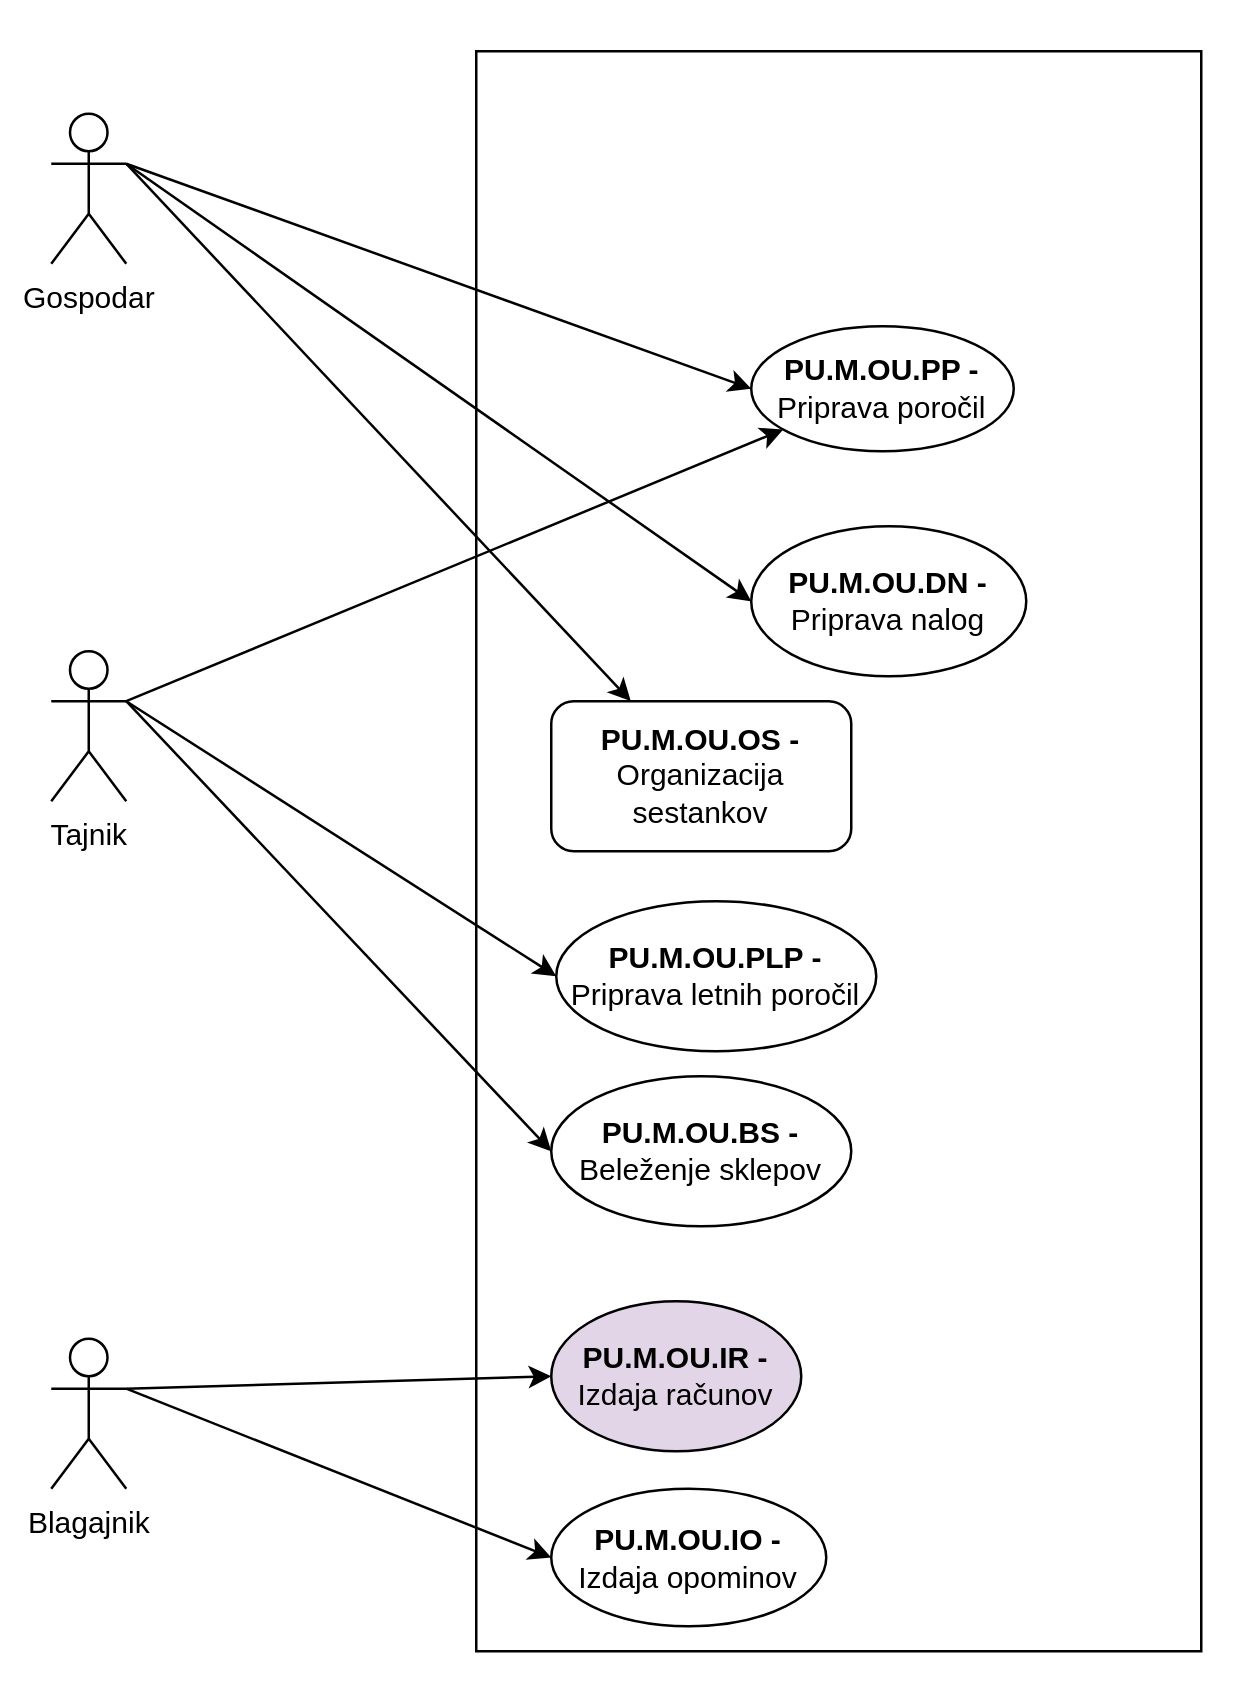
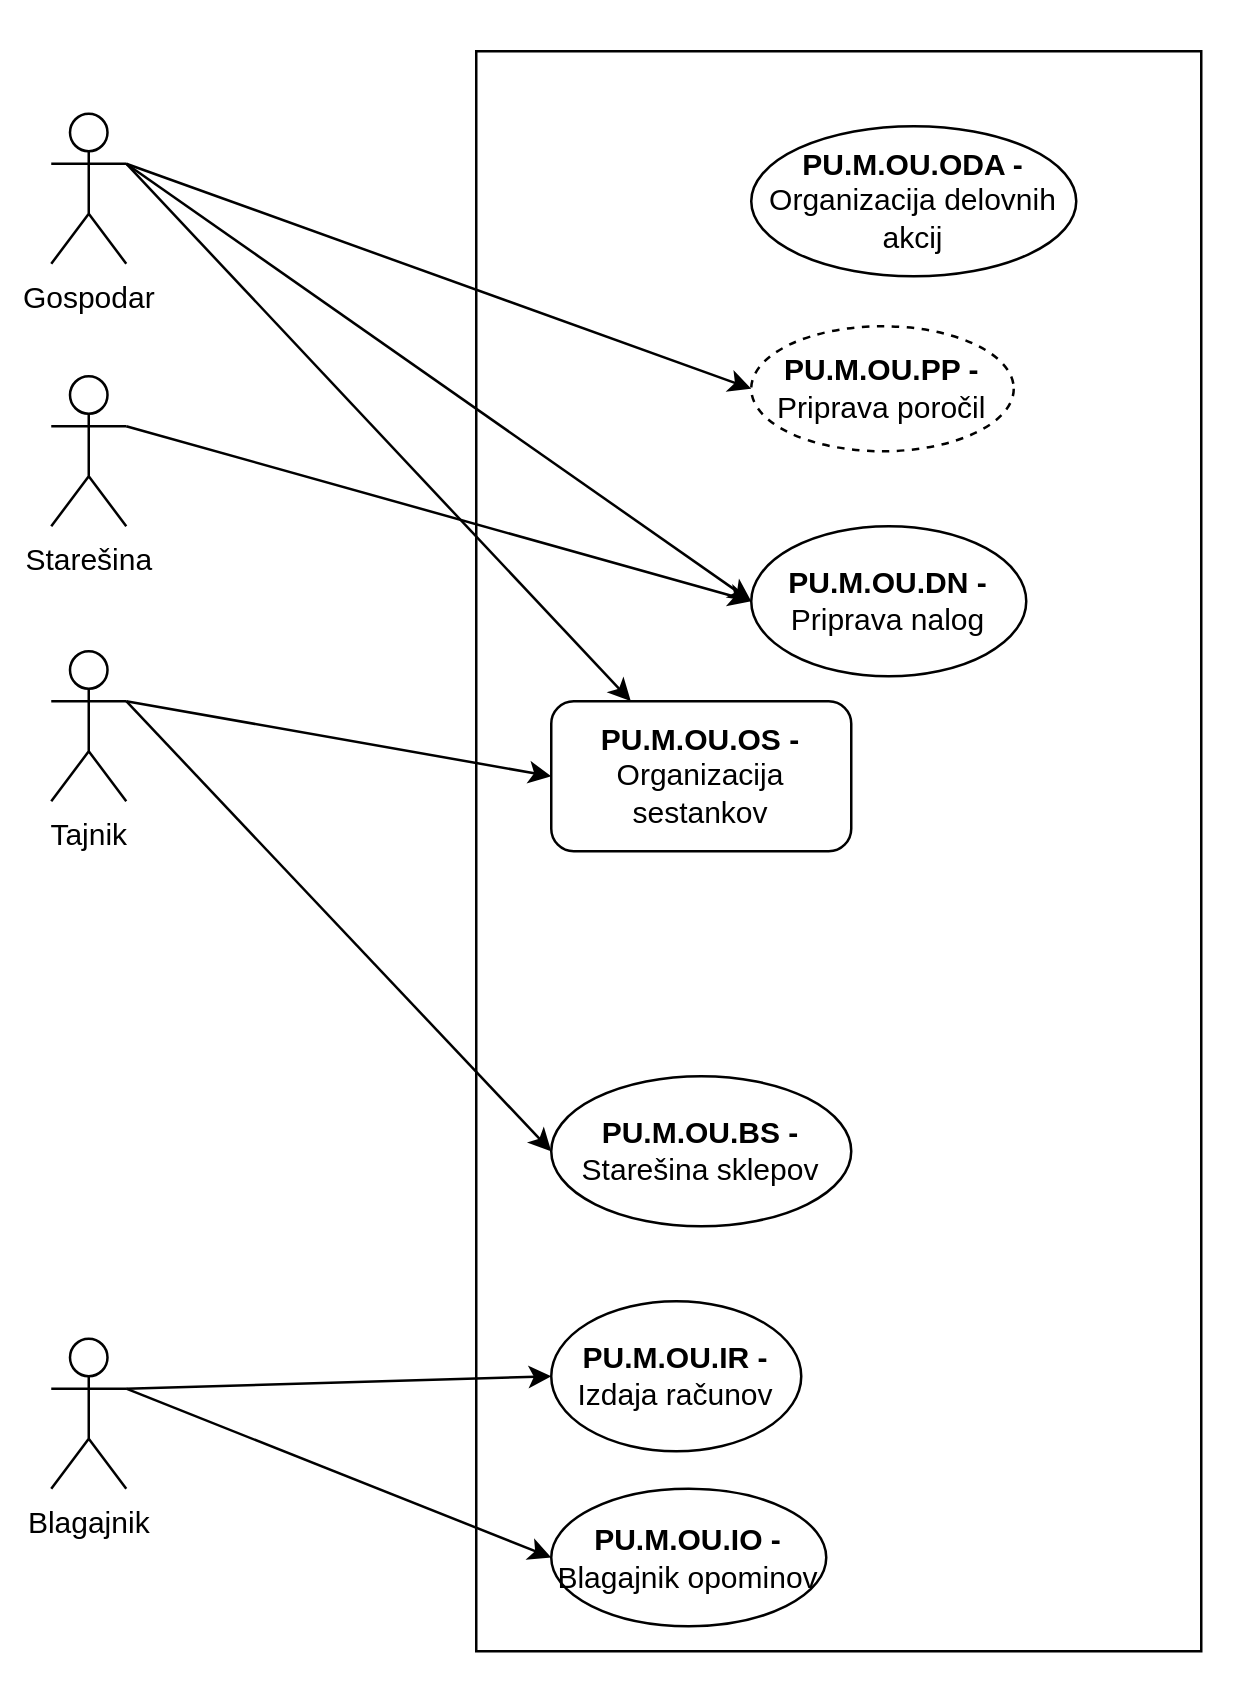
+ <mxCell id="7" value="&lt;b&gt;PU.M.OU.ODA -&lt;/b&gt; Organizacija delovnih akcij" style="ellipse;whiteSpace=wrap;html=1;" parent="1" vertex="1"><mxGeometry x="300" y="50" width="130" height="60" as="geometry" /></mxCell>
- <mxCell id="8" value="&lt;b&gt;PU.M.OU.PP -&lt;/b&gt; Priprava poročil" style="ellipse;whiteSpace=wrap;html=1;" parent="1" vertex="1"><mxGeometry x="300" y="130" width="105" height="50" as="geometry" /></mxCell>
+ <mxCell id="8" value="&lt;b&gt;PU.M.OU.PP -&lt;/b&gt; Priprava poročil" style="ellipse;whiteSpace=wrap;html=1;dashed=1;" parent="1" vertex="1"><mxGeometry x="300" y="130" width="105" height="50" as="geometry" /></mxCell>
+ <mxCell id="3" value="Starešina" style="shape=umlActor;verticalLabelPosition=bottom;verticalAlign=top;html=1;outlineConnect=0;" parent="1" vertex="1"><mxGeometry x="20" y="150" width="30" height="60" as="geometry" /></mxCell>
+ <mxCell id="18" value="" style="endArrow=classic;html=1;rounded=0;exitX=1;exitY=0.333;exitDx=0;exitDy=0;exitPerimeter=0;entryX=0;entryY=0.5;entryDx=0;entryDy=0;" parent="1" source="3" target="12" edge="1"><mxGeometry width="50" height="50" relative="1" as="geometry"><mxPoint x="310" y="390" as="sourcePoint" /><mxPoint x="360" y="340" as="targetPoint" /></mxGeometry></mxCell>
- <mxCell id="19" value="" style="endArrow=classic;html=1;rounded=0;exitX=1;exitY=0.333;exitDx=0;exitDy=0;exitPerimeter=0;" parent="1" source="5" target="8" edge="1"><mxGeometry width="50" height="50" relative="1" as="geometry"><mxPoint x="320" y="400" as="sourcePoint" /><mxPoint x="370" y="350" as="targetPoint" /></mxGeometry></mxCell>
+ <mxCell id="19" value="" style="endArrow=classic;html=1;rounded=0;exitX=1;exitY=0.333;exitDx=0;exitDy=0;exitPerimeter=0;entryX=0;entryY=0.5;entryDx=0;entryDy=0;" parent="1" source="5" target="6" edge="1"><mxGeometry width="50" height="50" relative="1" as="geometry"><mxPoint x="320" y="400" as="sourcePoint" /><mxPoint x="370" y="350" as="targetPoint" /></mxGeometry></mxCell>
- <mxCell id="20" value="" style="endArrow=classic;html=1;rounded=0;exitX=1;exitY=0.333;exitDx=0;exitDy=0;exitPerimeter=0;entryX=0;entryY=0.5;entryDx=0;entryDy=0;" parent="1" source="5" target="13" edge="1"><mxGeometry width="50" height="50" relative="1" as="geometry"><mxPoint x="330" y="410" as="sourcePoint" /><mxPoint x="380" y="360" as="targetPoint" /></mxGeometry></mxCell>
- <mxCell id="13" value="&lt;b&gt;PU.M.OU.PLP -&lt;/b&gt; Priprava letnih poročil" style="ellipse;whiteSpace=wrap;html=1;" parent="1" vertex="1"><mxGeometry x="222" y="360" width="128" height="60" as="geometry" /></mxCell>
- <mxCell id="14" value="&lt;b&gt;PU.M.OU.BS -&lt;/b&gt; Beleženje sklepov" style="ellipse;whiteSpace=wrap;html=1;" parent="1" vertex="1"><mxGeometry x="220" y="430" width="120" height="60" as="geometry" /></mxCell>
+ <mxCell id="14" value="&lt;b&gt;PU.M.OU.BS -&lt;/b&gt; Starešina sklepov" style="ellipse;whiteSpace=wrap;html=1;" parent="1" vertex="1"><mxGeometry x="220" y="430" width="120" height="60" as="geometry" /></mxCell>
- <mxCell id="10" value="&lt;b&gt;PU.M.OU.IR -&lt;/b&gt; Izdaja računov" style="ellipse;whiteSpace=wrap;html=1;fillColor=#e1d5e7;" parent="1" vertex="1"><mxGeometry x="220" y="520" width="100" height="60" as="geometry" /></mxCell>
+ <mxCell id="10" value="&lt;b&gt;PU.M.OU.IR -&lt;/b&gt; Izdaja računov" style="ellipse;whiteSpace=wrap;html=1;" parent="1" vertex="1"><mxGeometry x="220" y="520" width="100" height="60" as="geometry" /></mxCell>
- <mxCell id="11" value="&lt;b&gt;PU.M.OU.IO -&lt;/b&gt; Izdaja opominov" style="ellipse;whiteSpace=wrap;html=1;" parent="1" vertex="1"><mxGeometry x="220" y="595" width="110" height="55" as="geometry" /></mxCell>
+ <mxCell id="11" value="&lt;b&gt;PU.M.OU.IO -&lt;/b&gt; Blagajnik opominov" style="ellipse;whiteSpace=wrap;html=1;" parent="1" vertex="1"><mxGeometry x="220" y="595" width="110" height="55" as="geometry" /></mxCell>
